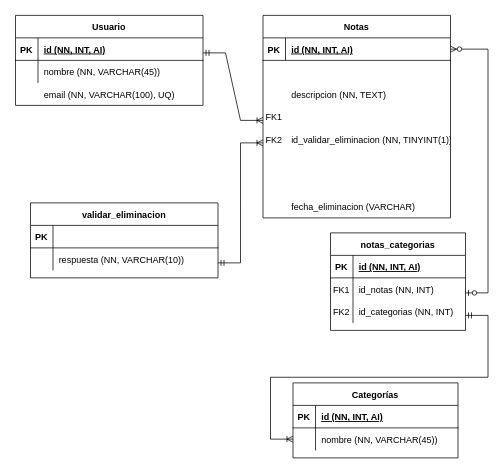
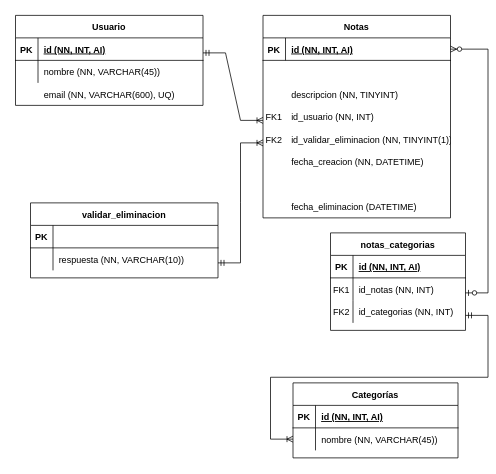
- <mxCell id="21" value="email (NN, VARCHAR(100), UQ)" style="shape=partialRectangle;overflow=hidden;connectable=0;fillColor=none;top=0;left=0;bottom=0;right=0;align=left;spacingLeft=6;" vertex="1" parent="1"><mxGeometry x="50" y="110" width="220" height="30" as="geometry" /></mxCell>
+ <mxCell id="21" value="email (NN, VARCHAR(600), UQ)" style="shape=partialRectangle;overflow=hidden;connectable=0;fillColor=none;top=0;left=0;bottom=0;right=0;align=left;spacingLeft=6;" vertex="1" parent="1"><mxGeometry x="50" y="110" width="220" height="30" as="geometry" /></mxCell>
- <mxCell id="22" value="descripcion (NN, TEXT)" style="shape=partialRectangle;overflow=hidden;connectable=0;fillColor=none;top=0;left=0;bottom=0;right=0;align=left;spacingLeft=6;" vertex="1" parent="1"><mxGeometry x="380" y="110" width="220" height="30" as="geometry" /></mxCell>
+ <mxCell id="22" value="descripcion (NN, TINYINT)" style="shape=partialRectangle;overflow=hidden;connectable=0;fillColor=none;top=0;left=0;bottom=0;right=0;align=left;spacingLeft=6;" vertex="1" parent="1"><mxGeometry x="380" y="110" width="220" height="30" as="geometry" /></mxCell>
+ <mxCell id="46" value="id_usuario (NN, INT)" style="shape=partialRectangle;overflow=hidden;connectable=0;fillColor=none;top=0;left=0;bottom=0;right=0;align=left;spacingLeft=6;" vertex="1" parent="1"><mxGeometry x="380" y="140" width="220" height="30" as="geometry" /></mxCell>
+ <mxCell id="50" value="fecha_creacion (NN, DATETIME)" style="shape=partialRectangle;overflow=hidden;connectable=0;fillColor=none;top=0;left=0;bottom=0;right=0;align=left;spacingLeft=6;" vertex="1" parent="1"><mxGeometry x="380" y="200" width="220" height="30" as="geometry"><mxRectangle width="220" height="30" as="alternateBounds" /></mxGeometry></mxCell>
- <mxCell id="49" value="fecha_eliminacion (VARCHAR)" style="shape=partialRectangle;overflow=hidden;connectable=0;fillColor=none;top=0;left=0;bottom=0;right=0;align=left;spacingLeft=6;" vertex="1" parent="1"><mxGeometry x="380" y="260" width="220" height="30" as="geometry" /></mxCell>
+ <mxCell id="49" value="fecha_eliminacion (DATETIME)" style="shape=partialRectangle;overflow=hidden;connectable=0;fillColor=none;top=0;left=0;bottom=0;right=0;align=left;spacingLeft=6;" vertex="1" parent="1"><mxGeometry x="380" y="260" width="220" height="30" as="geometry" /></mxCell>
